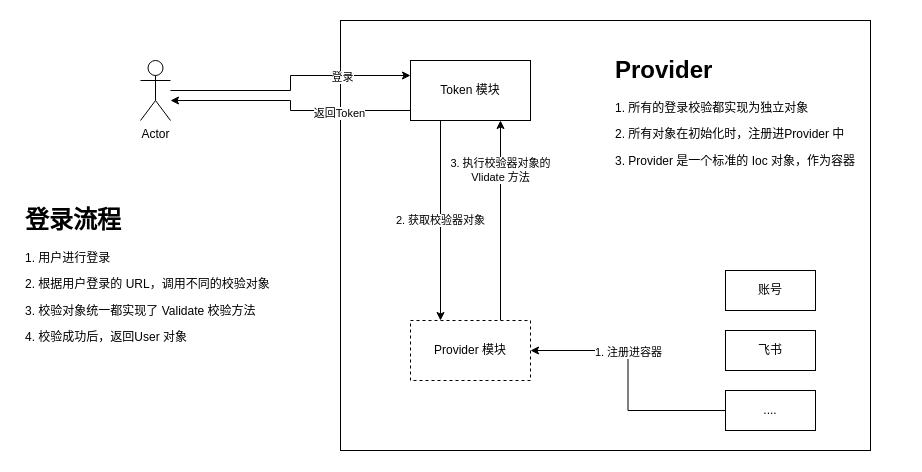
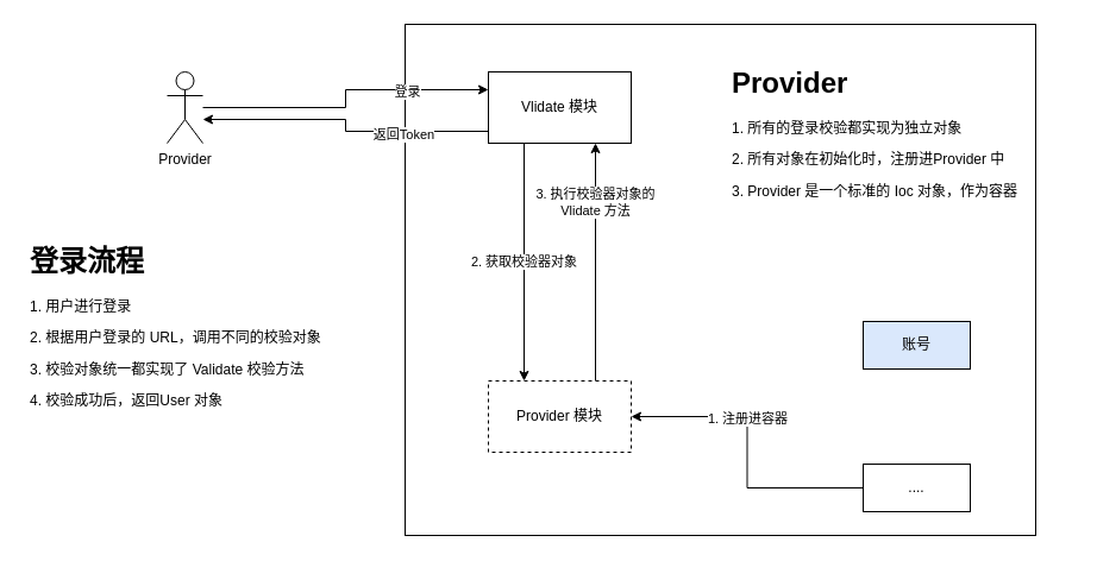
- <mxCell id="7" value="Token 模块" style="rounded=0;whiteSpace=wrap;html=1;" vertex="1" parent="1"><mxGeometry x="410" y="60" width="120" height="60" as="geometry" /></mxCell>
+ <mxCell id="7" value="Vlidate 模块" style="rounded=0;whiteSpace=wrap;html=1;" vertex="1" parent="1"><mxGeometry x="410" y="60" width="120" height="60" as="geometry" /></mxCell>
- <mxCell id="18" value="Actor" style="shape=umlActor;verticalLabelPosition=bottom;verticalAlign=top;html=1;outlineConnect=0;" vertex="1" parent="1"><mxGeometry x="140" y="60" width="30" height="60" as="geometry" /></mxCell>
+ <mxCell id="18" value="Provider" style="shape=umlActor;verticalLabelPosition=bottom;verticalAlign=top;html=1;outlineConnect=0;" vertex="1" parent="1"><mxGeometry x="140" y="60" width="30" height="60" as="geometry" /></mxCell>
- <mxCell id="8" value="账号" style="rounded=0;whiteSpace=wrap;html=1;" vertex="1" parent="1"><mxGeometry x="725" y="270" width="90" height="40" as="geometry" /></mxCell>
+ <mxCell id="8" value="账号" style="rounded=0;whiteSpace=wrap;html=1;fillColor=#dae8fc;" vertex="1" parent="1"><mxGeometry x="725" y="270" width="90" height="40" as="geometry" /></mxCell>
- <mxCell id="9" value="飞书" style="rounded=0;whiteSpace=wrap;html=1;" vertex="1" parent="1"><mxGeometry x="725" y="330" width="90" height="40" as="geometry" /></mxCell>
